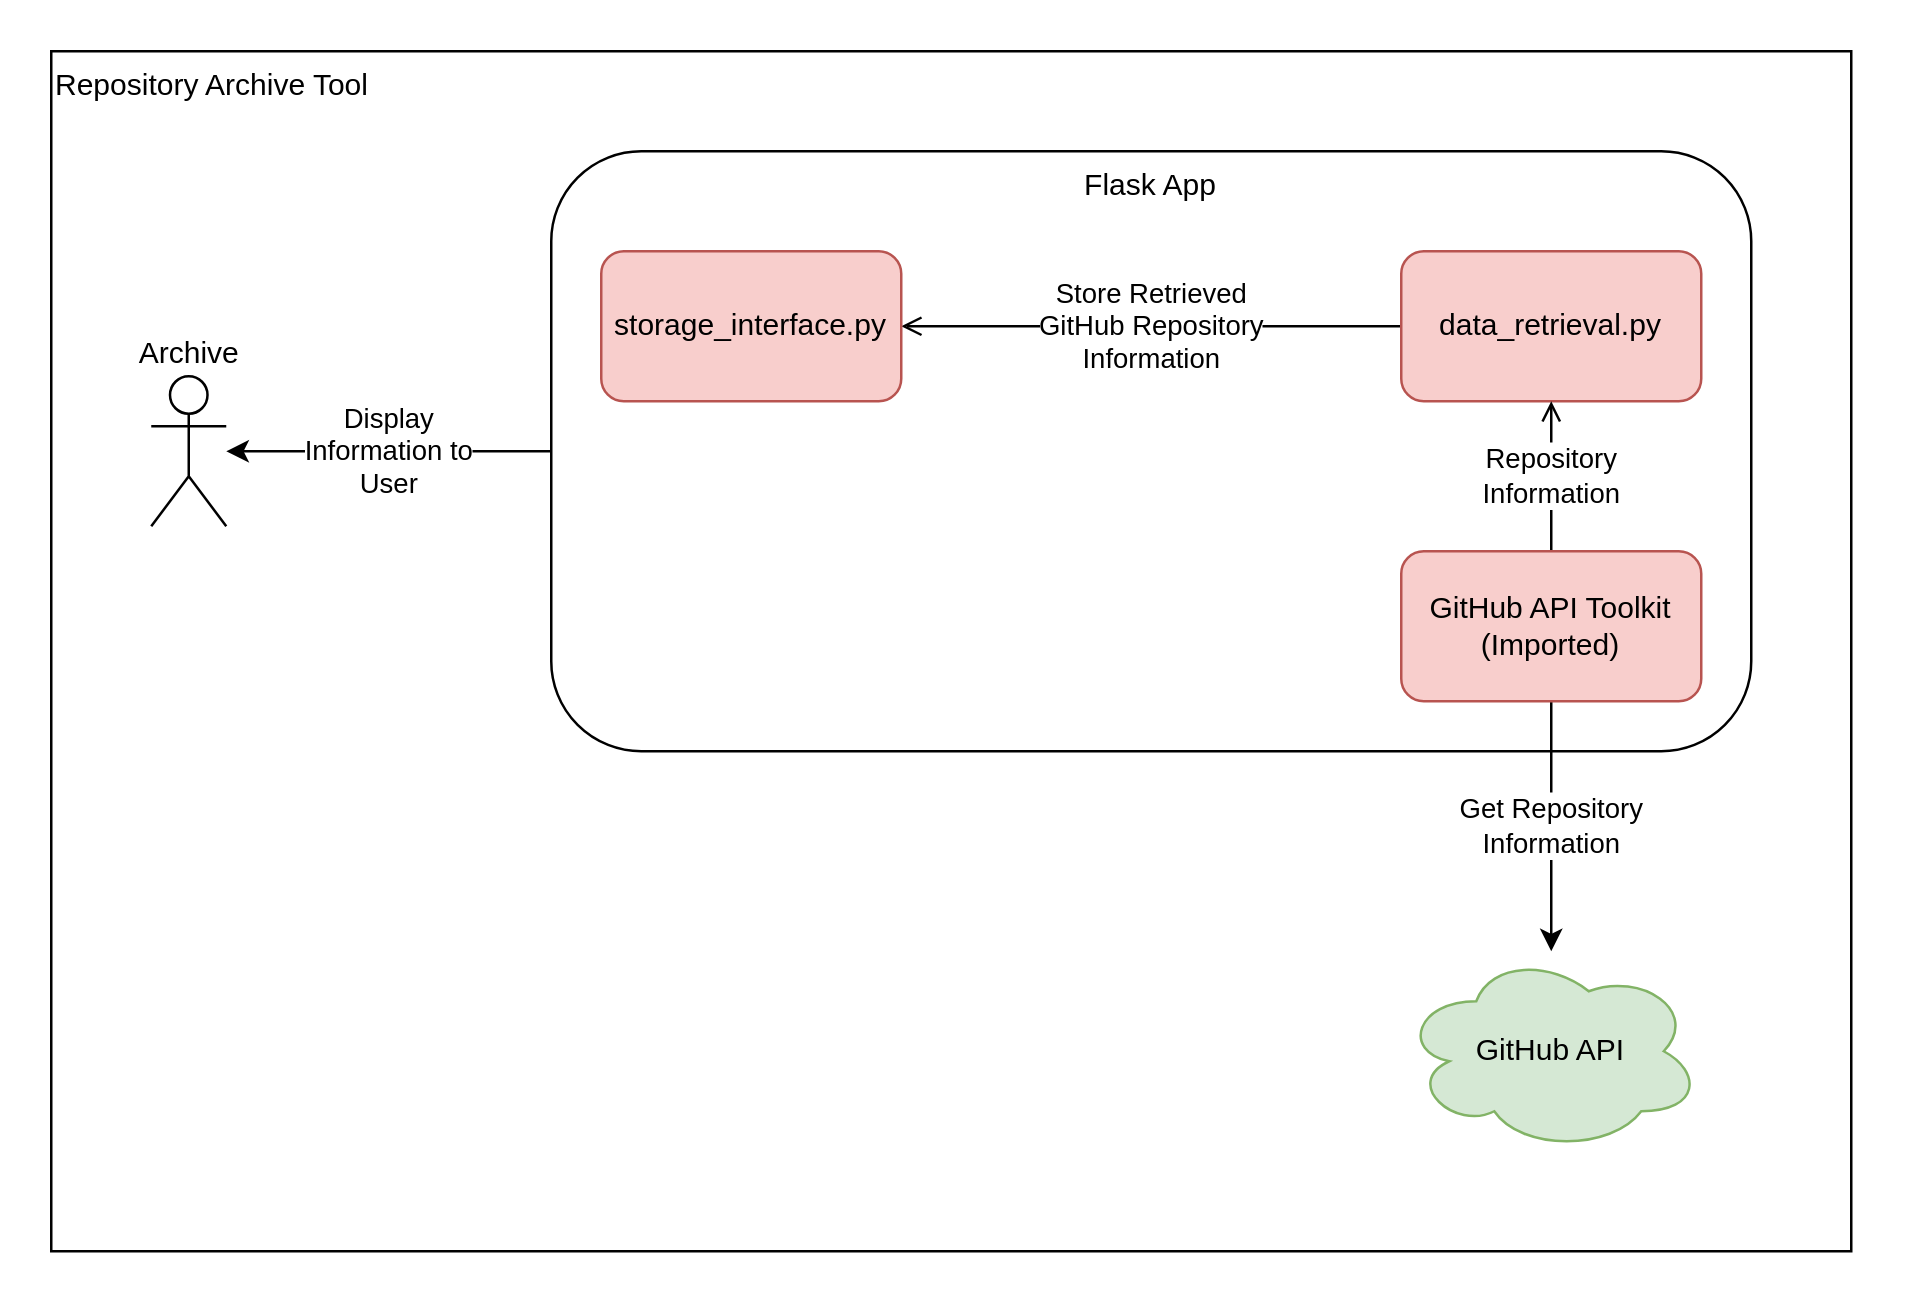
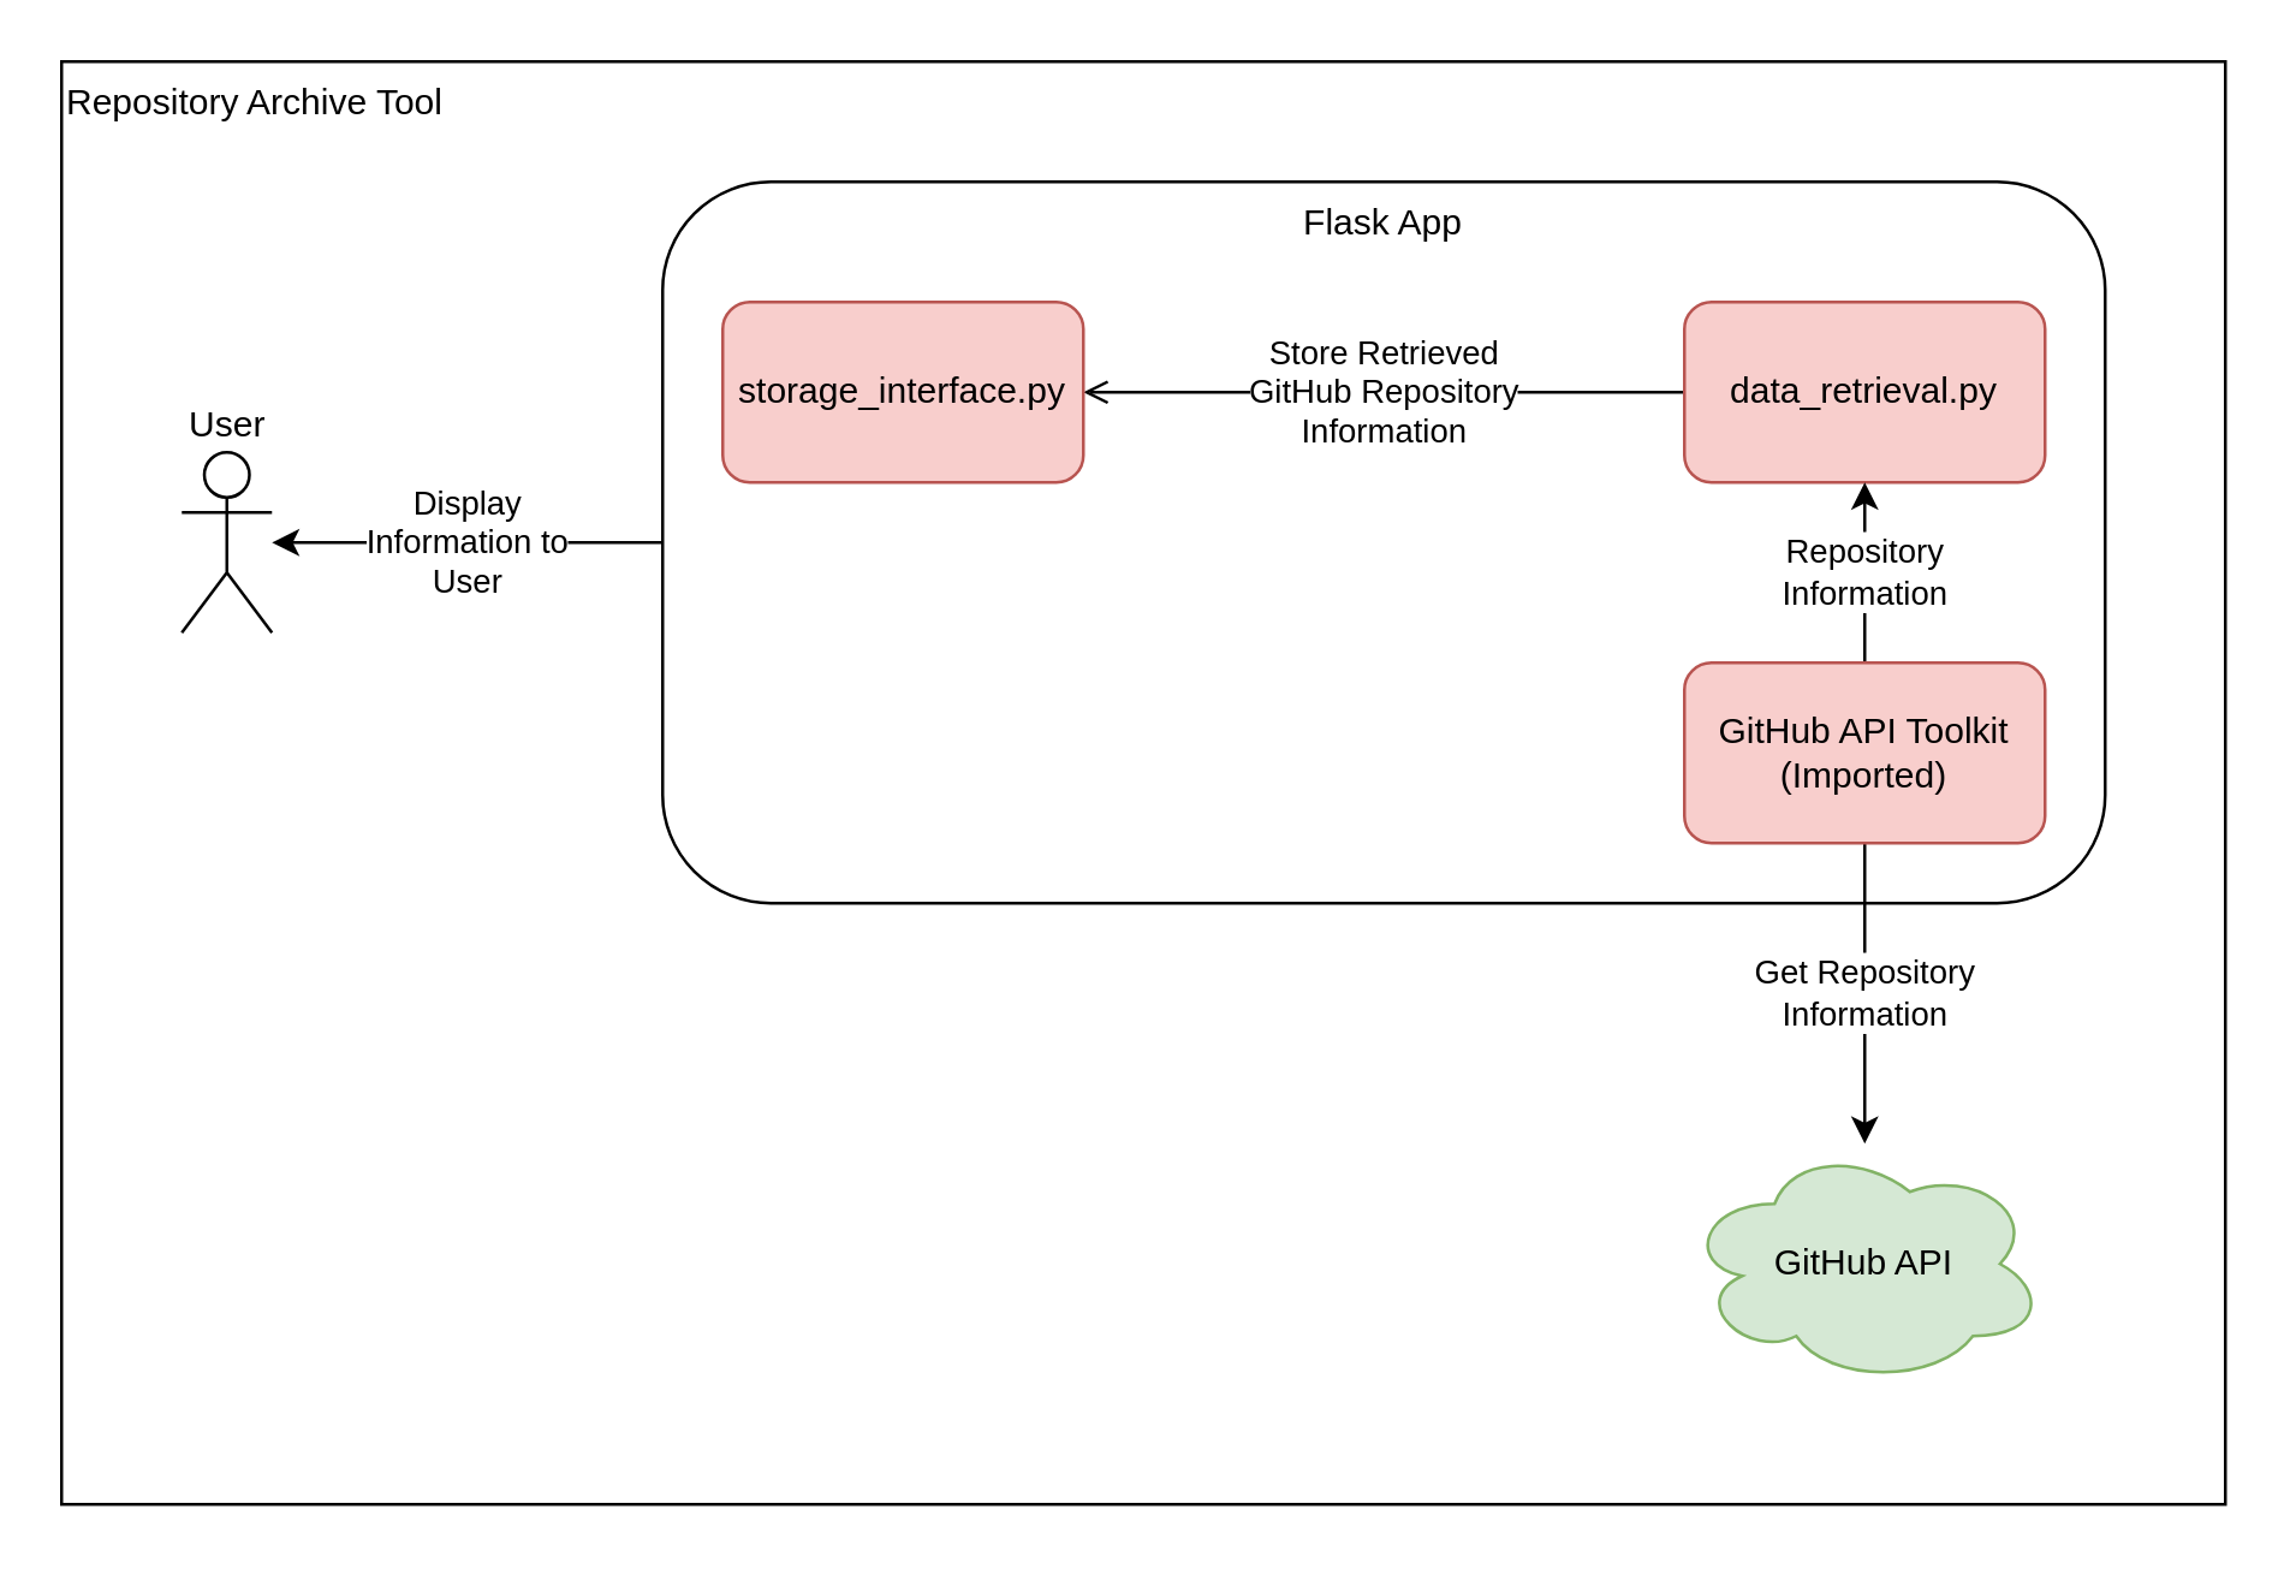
- <mxCell id="12" value="Archive" style="shape=umlActor;verticalLabelPosition=top;verticalAlign=bottom;html=1;outlineConnect=0;labelPosition=center;align=center;" vertex="1" parent="1"><mxGeometry x="60" y="150" width="30" height="60" as="geometry" /></mxCell>
+ <mxCell id="12" value="User" style="shape=umlActor;verticalLabelPosition=top;verticalAlign=bottom;html=1;outlineConnect=0;labelPosition=center;align=center;" vertex="1" parent="1"><mxGeometry x="60" y="150" width="30" height="60" as="geometry" /></mxCell>
- <mxCell id="10" value="Repository&lt;div&gt;Information&lt;/div&gt;" style="edgeStyle=orthogonalEdgeStyle;rounded=0;orthogonalLoop=1;jettySize=auto;html=1;exitX=0.5;exitY=0;exitDx=0;exitDy=0;entryX=0.5;entryY=1;entryDx=0;entryDy=0;endArrow=open;" edge="1" parent="1" source="11" target="7"><mxGeometry relative="1" as="geometry" /></mxCell>
+ <mxCell id="10" value="Repository&lt;div&gt;Information&lt;/div&gt;" style="edgeStyle=orthogonalEdgeStyle;rounded=0;orthogonalLoop=1;jettySize=auto;html=1;exitX=0.5;exitY=0;exitDx=0;exitDy=0;entryX=0.5;entryY=1;entryDx=0;entryDy=0;" edge="1" parent="1" source="11" target="7"><mxGeometry relative="1" as="geometry" /></mxCell>
